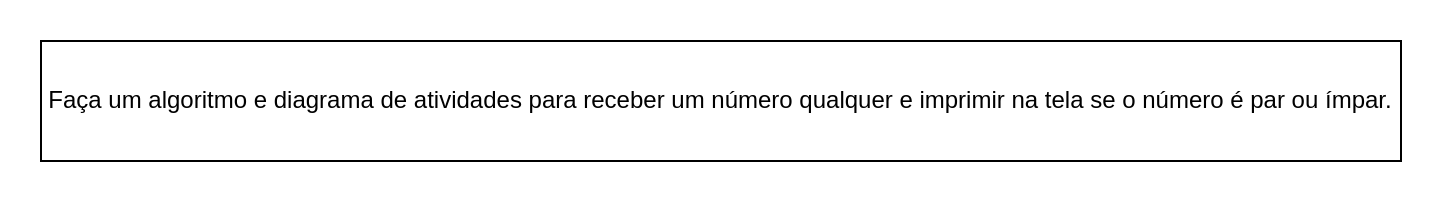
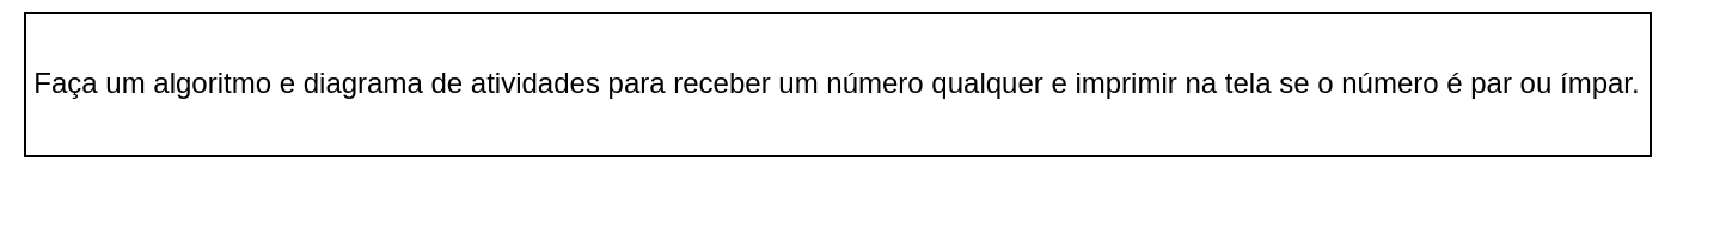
- <mxCell id="2" value="Faça um algoritmo e diagrama de atividades para receber um número qualquer e imprimir na tela se o número é par ou ímpar." style="rounded=0;whiteSpace=wrap;html=1;" vertex="1" parent="1"><mxGeometry x="20" y="20" width="680" height="60" as="geometry" /></mxCell>
+ <mxCell id="2" value="Faça um algoritmo e diagrama de atividades para receber um número qualquer e imprimir na tela se o número é par ou ímpar." style="rounded=0;whiteSpace=wrap;html=1;" vertex="1" parent="1"><mxGeometry x="10" y="5" width="680" height="60" as="geometry" /></mxCell>
